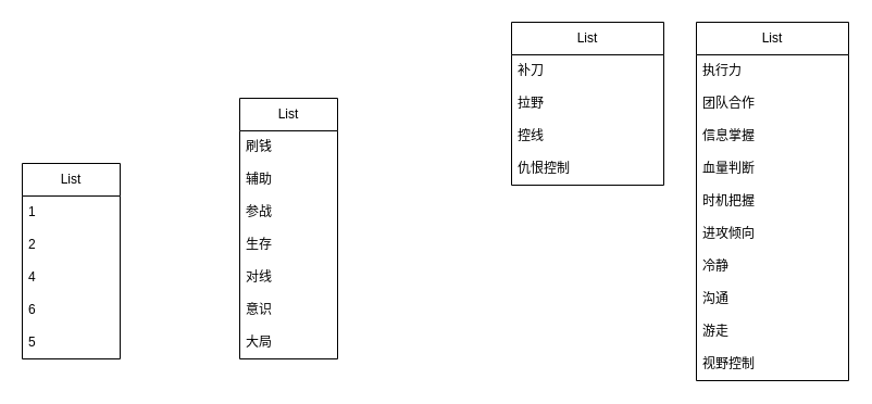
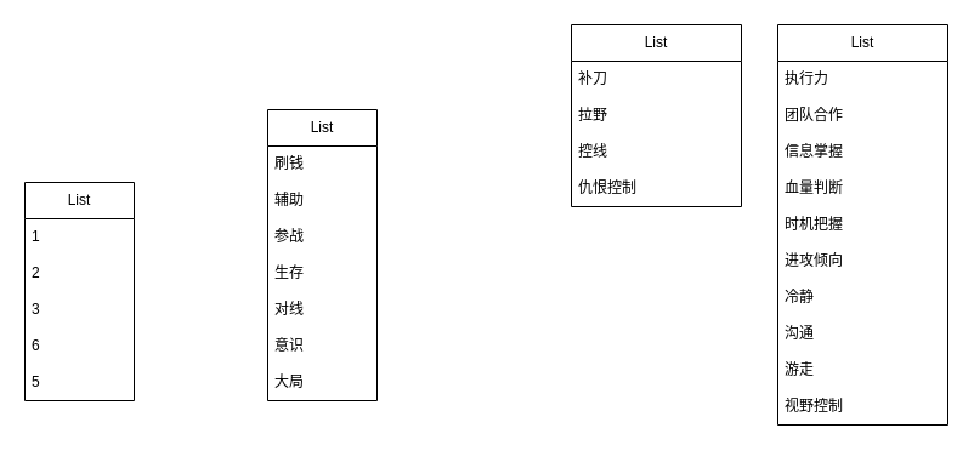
- <mxCell id="5" value="4" style="text;strokeColor=none;fillColor=none;align=left;verticalAlign=middle;spacingLeft=4;spacingRight=4;overflow=hidden;points=[[0,0.5],[1,0.5]];portConstraint=eastwest;rotatable=0;whiteSpace=wrap;html=1;" vertex="1" parent="2"><mxGeometry y="90" width="90" height="30" as="geometry" /></mxCell>
+ <mxCell id="5" value="3" style="text;strokeColor=none;fillColor=none;align=left;verticalAlign=middle;spacingLeft=4;spacingRight=4;overflow=hidden;points=[[0,0.5],[1,0.5]];portConstraint=eastwest;rotatable=0;whiteSpace=wrap;html=1;" vertex="1" parent="2"><mxGeometry y="90" width="90" height="30" as="geometry" /></mxCell>
